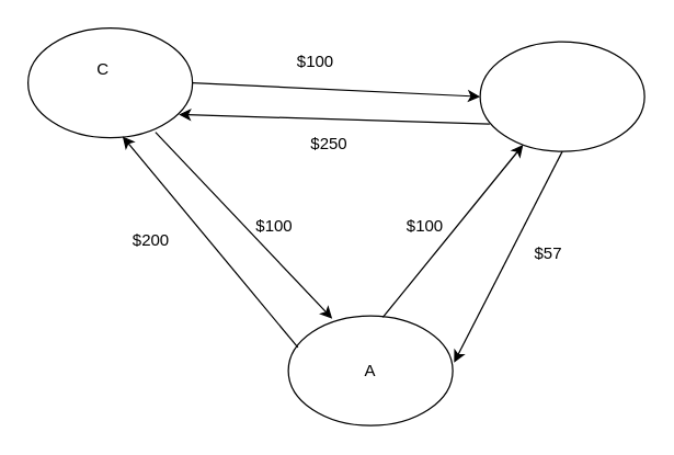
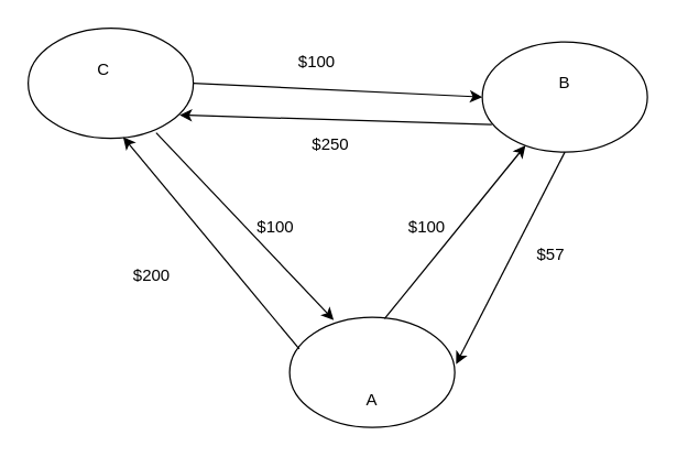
+ <mxCell id="18" value="B" style="text;html=1;align=center;verticalAlign=middle;whiteSpace=wrap;rounded=0;" vertex="1" parent="1"><mxGeometry x="380" y="45" width="60" height="30" as="geometry" /></mxCell>
- <mxCell id="12" value="$200" style="text;html=1;align=center;verticalAlign=middle;whiteSpace=wrap;rounded=0;" vertex="1" parent="1"><mxGeometry x="80" y="160" width="60" height="30" as="geometry" /></mxCell>
+ <mxCell id="12" value="$200" style="text;html=1;align=center;verticalAlign=middle;whiteSpace=wrap;rounded=0;" vertex="1" parent="1"><mxGeometry x="80" y="185" width="60" height="30" as="geometry" /></mxCell>
- <mxCell id="17" value="A" style="text;html=1;align=center;verticalAlign=middle;whiteSpace=wrap;rounded=0;" vertex="1" parent="1"><mxGeometry x="240" y="255" width="60" height="30" as="geometry" /></mxCell>
+ <mxCell id="17" value="A" style="text;html=1;align=center;verticalAlign=middle;whiteSpace=wrap;rounded=0;" vertex="1" parent="1"><mxGeometry x="240" y="275" width="60" height="30" as="geometry" /></mxCell>
